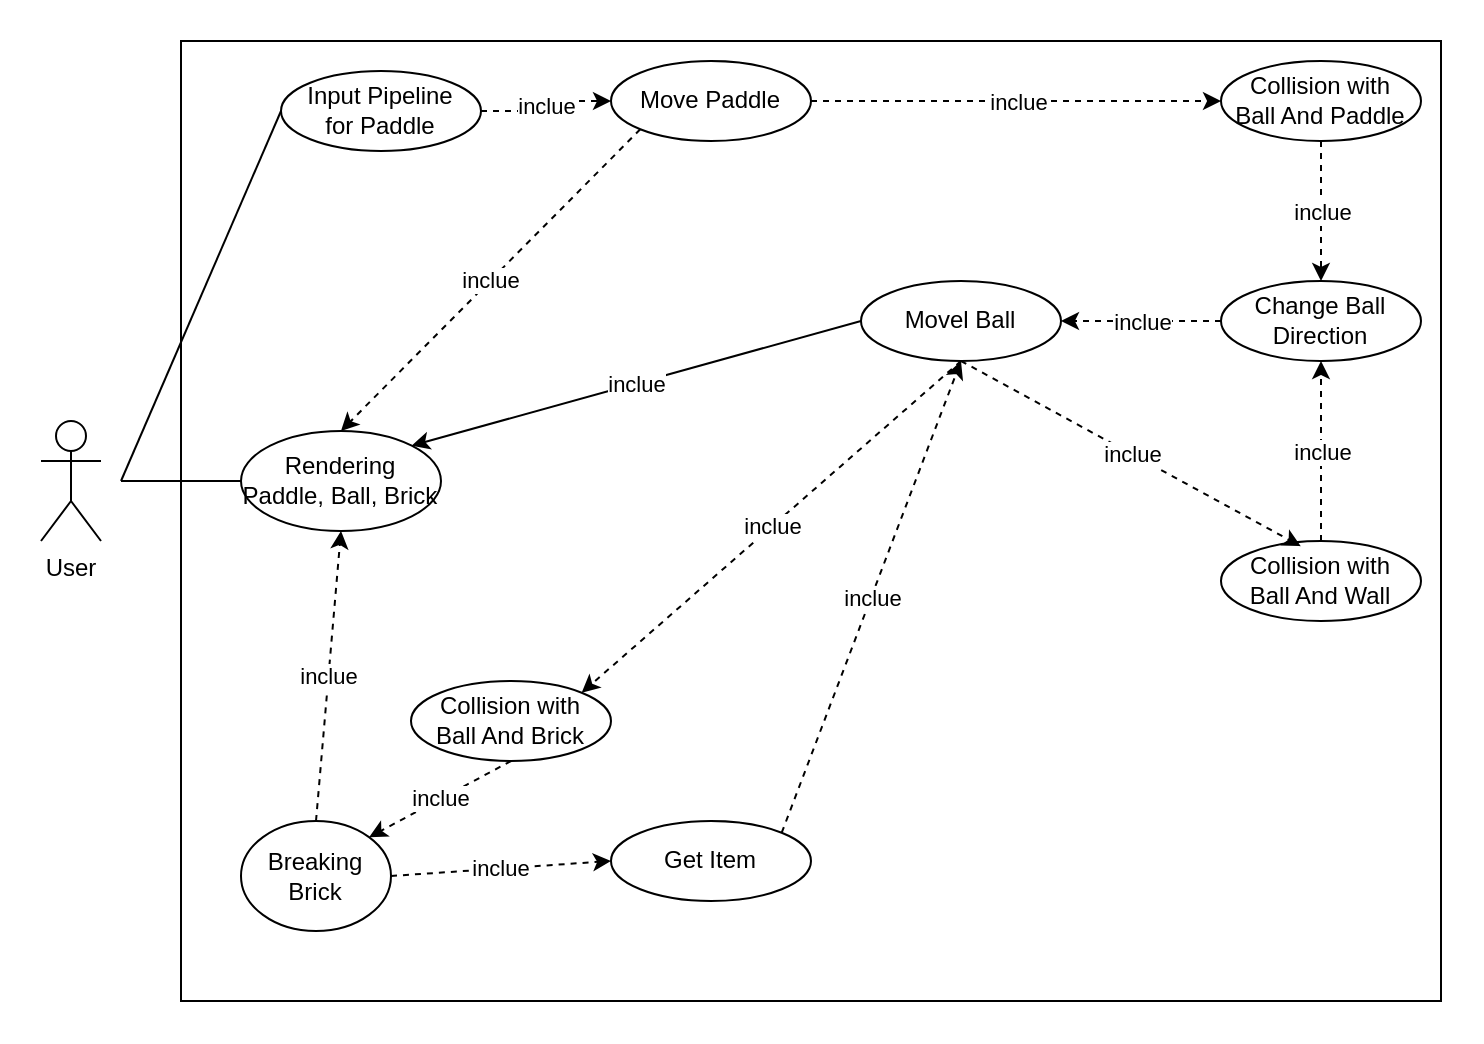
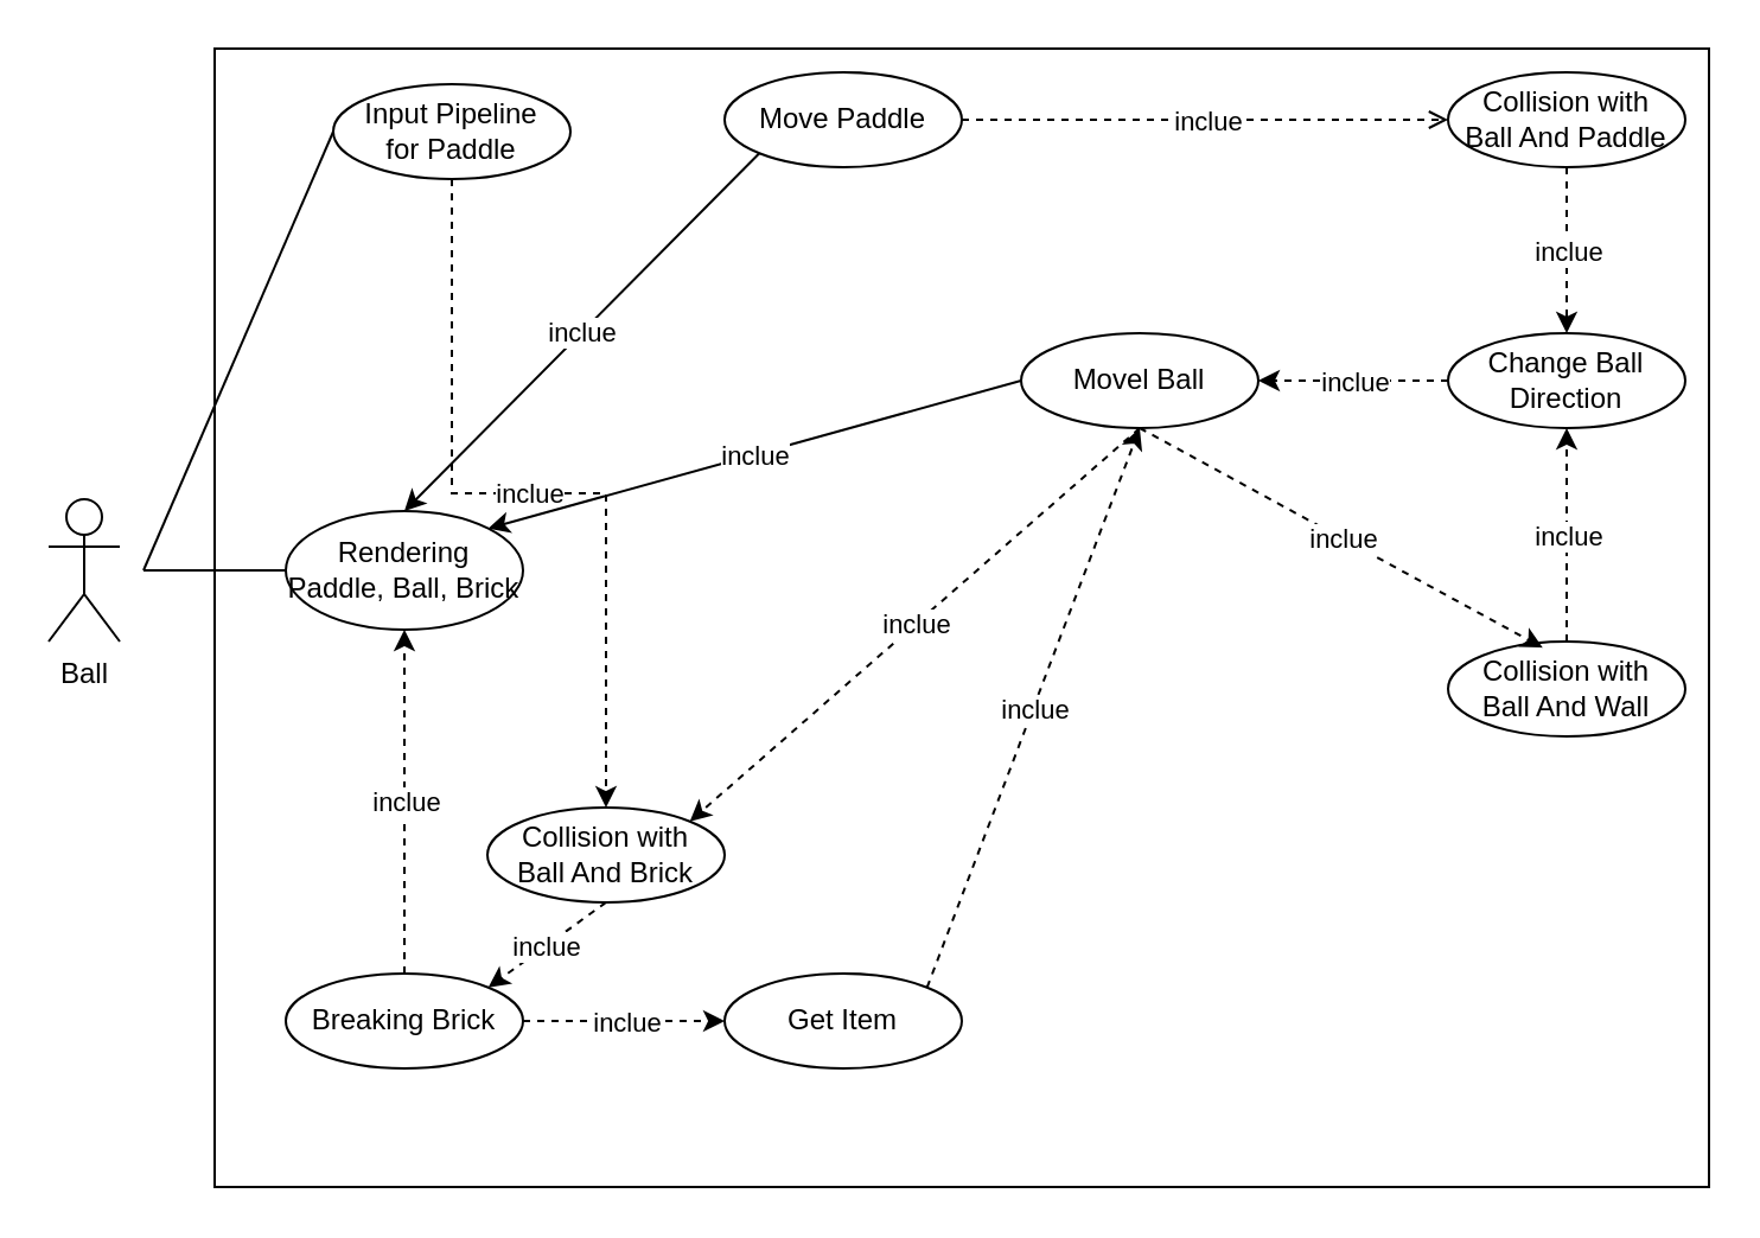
- <mxCell id="13" value="" style="endArrow=classic;html=1;rounded=0;exitX=1;exitY=0.5;exitDx=0;exitDy=0;entryX=0;entryY=0.5;entryDx=0;entryDy=0;dashed=1;" parent="1" source="9" target="12" edge="1"><mxGeometry relative="1" as="geometry"><mxPoint x="265" y="154" as="sourcePoint" /><mxPoint x="180" y="330" as="targetPoint" /></mxGeometry></mxCell>
+ <mxCell id="13" value="" style="endArrow=open;html=1;rounded=0;exitX=1;exitY=0.5;exitDx=0;exitDy=0;entryX=0;entryY=0.5;entryDx=0;entryDy=0;dashed=1;" parent="1" source="9" target="12" edge="1"><mxGeometry relative="1" as="geometry"><mxPoint x="265" y="154" as="sourcePoint" /><mxPoint x="180" y="330" as="targetPoint" /></mxGeometry></mxCell>
- <mxCell id="4" value="inclue" style="edgeStyle=orthogonalEdgeStyle;rounded=0;orthogonalLoop=1;jettySize=auto;html=1;dashed=1;" parent="1" source="5" target="9" edge="1"><mxGeometry relative="1" as="geometry" /></mxCell>
+ <mxCell id="4" value="inclue" style="edgeStyle=orthogonalEdgeStyle;rounded=0;orthogonalLoop=1;jettySize=auto;html=1;dashed=1;" parent="1" source="5" target="28" edge="1"><mxGeometry relative="1" as="geometry" /></mxCell>
- <mxCell id="10" value="" style="endArrow=classic;html=1;rounded=0;exitX=0;exitY=1;exitDx=0;exitDy=0;entryX=0.5;entryY=0;entryDx=0;entryDy=0;dashed=1;" parent="1" source="9" target="6" edge="1"><mxGeometry relative="1" as="geometry"><mxPoint x="260" y="280" as="sourcePoint" /><mxPoint x="360" y="280" as="targetPoint" /></mxGeometry></mxCell>
+ <mxCell id="10" value="" style="endArrow=classic;html=1;rounded=0;exitX=0;exitY=1;exitDx=0;exitDy=0;entryX=0.5;entryY=0;entryDx=0;entryDy=0;dashed=0;" parent="1" source="9" target="6" edge="1"><mxGeometry relative="1" as="geometry"><mxPoint x="260" y="280" as="sourcePoint" /><mxPoint x="360" y="280" as="targetPoint" /></mxGeometry></mxCell>
- <mxCell id="2" value="User" style="shape=umlActor;verticalLabelPosition=bottom;verticalAlign=top;html=1;outlineConnect=0;" parent="1" vertex="1"><mxGeometry x="20" y="210" width="30" height="60" as="geometry" /></mxCell>
+ <mxCell id="2" value="Ball" style="shape=umlActor;verticalLabelPosition=bottom;verticalAlign=top;html=1;outlineConnect=0;" parent="1" vertex="1"><mxGeometry x="20" y="210" width="30" height="60" as="geometry" /></mxCell>
- <mxCell id="31" value="Breaking Brick" style="ellipse;whiteSpace=wrap;html=1;" parent="1" vertex="1"><mxGeometry x="120" y="410" width="75" height="55" as="geometry" /></mxCell>
+ <mxCell id="31" value="Breaking Brick" style="ellipse;whiteSpace=wrap;html=1;" parent="1" vertex="1"><mxGeometry x="120" y="410" width="100" height="40" as="geometry" /></mxCell>
